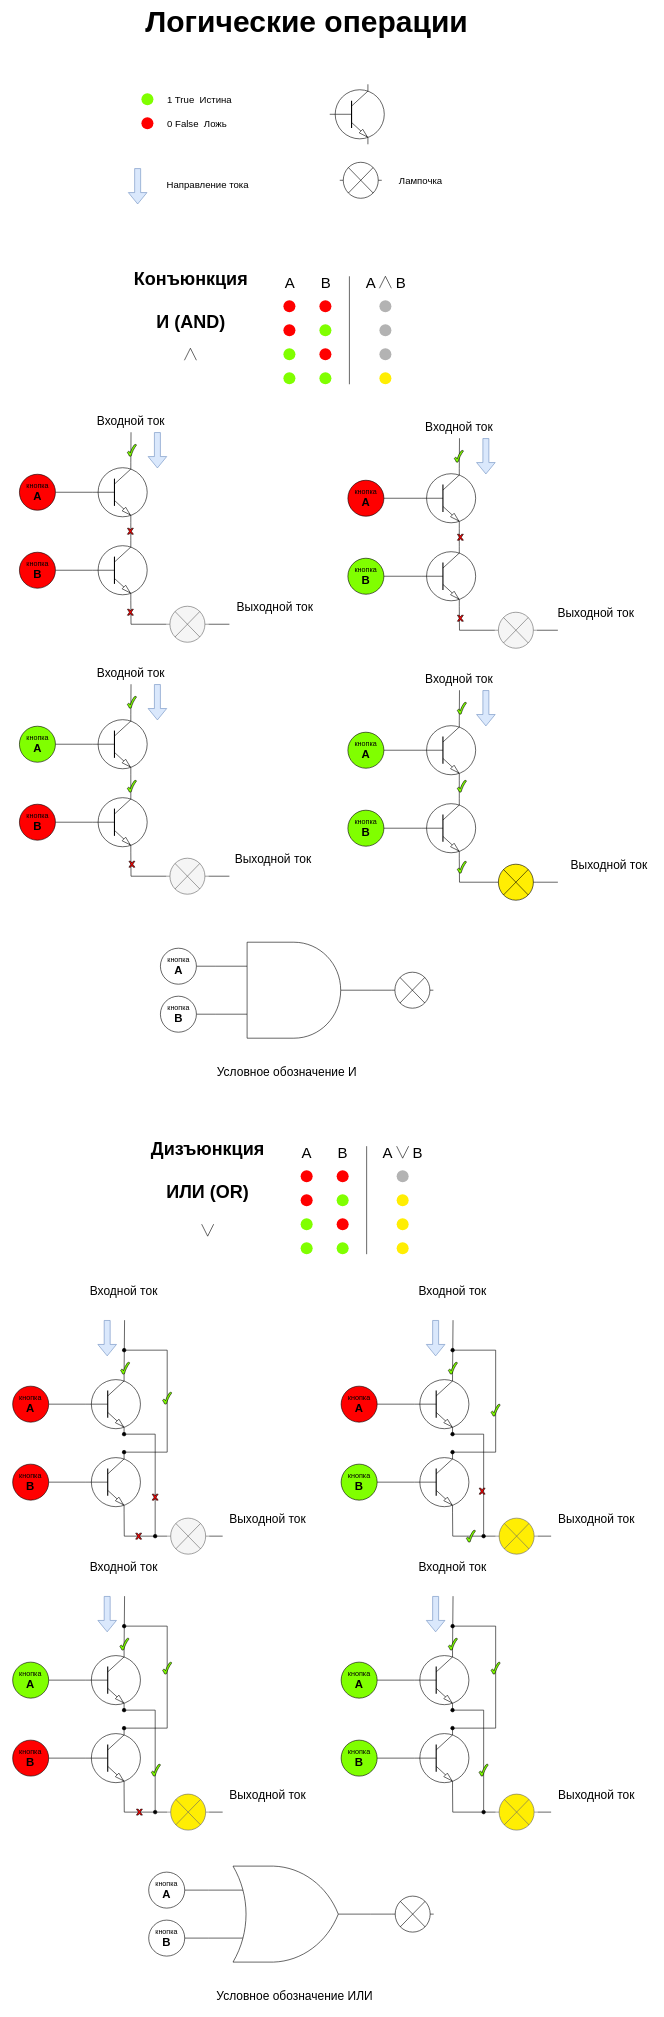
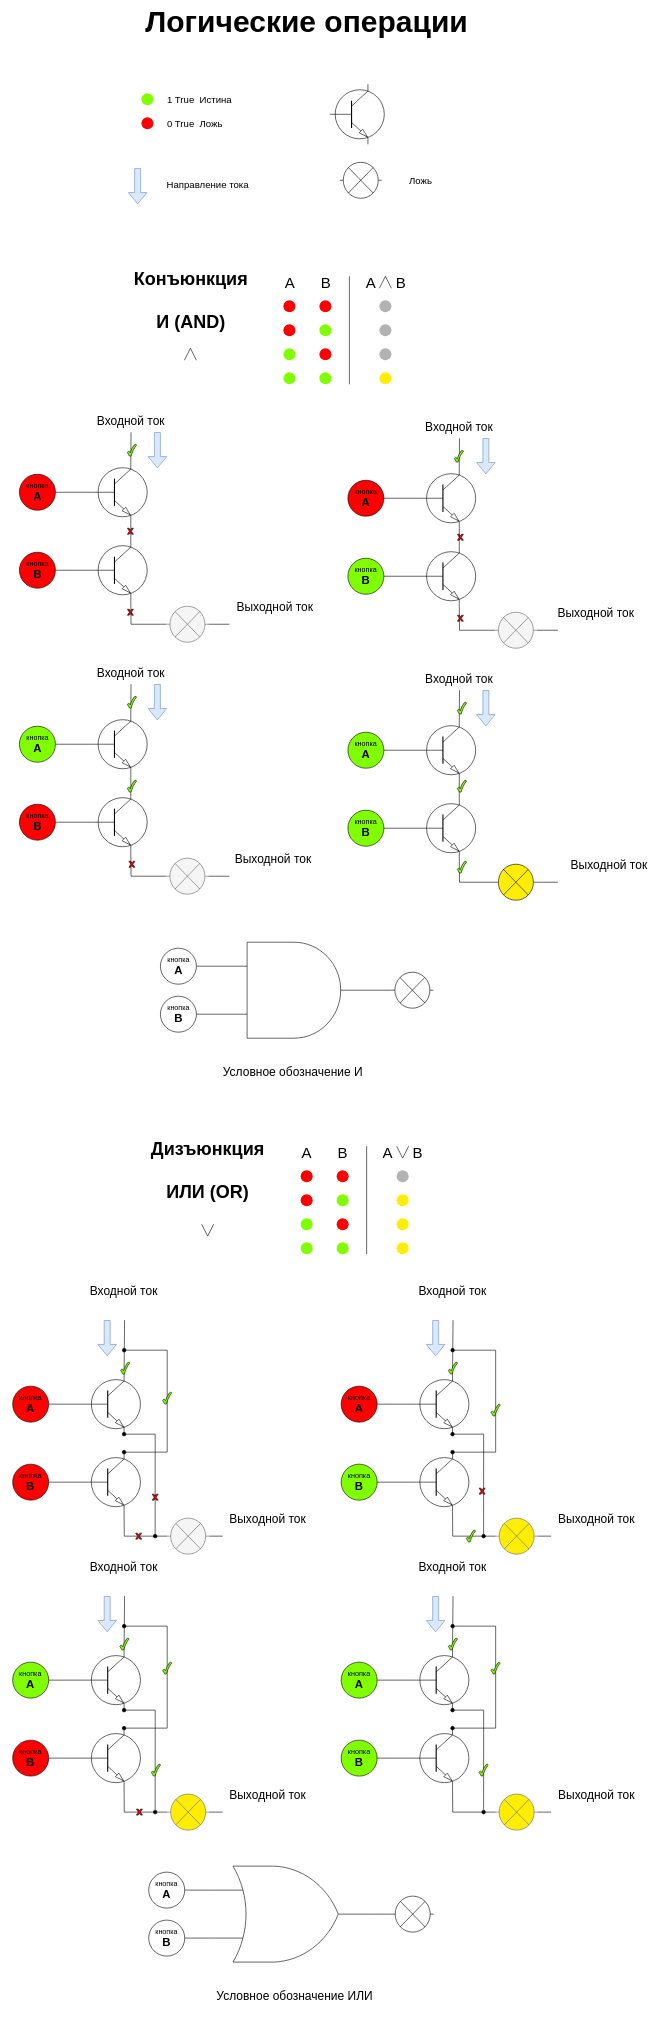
- <mxCell id="189" value="&lt;font color=&quot;#000000&quot; style=&quot;font-size: 16px;&quot;&gt;0 False&amp;nbsp; Ложь&lt;/font&gt;" style="text;html=1;align=left;verticalAlign=middle;resizable=0;points=[];autosize=1;fontColor=#80FF00;fontSize=16;" parent="1" vertex="1"><mxGeometry x="276.06" y="195" width="110" height="20" as="geometry" /></mxCell>
+ <mxCell id="189" value="&lt;font color=&quot;#000000&quot; style=&quot;font-size: 16px;&quot;&gt;0 True&amp;nbsp; Ложь&lt;/font&gt;" style="text;html=1;align=left;verticalAlign=middle;resizable=0;points=[];autosize=1;fontColor=#80FF00;fontSize=16;" parent="1" vertex="1"><mxGeometry x="276.06" y="195" width="110" height="20" as="geometry" /></mxCell>
- <mxCell id="192" value="&lt;font color=&quot;#000000&quot; style=&quot;font-size: 16px;&quot;&gt;Лампочка&lt;/font&gt;" style="text;html=1;align=center;verticalAlign=middle;resizable=0;points=[];autosize=1;fontColor=#80FF00;fontSize=16;" parent="1" vertex="1"><mxGeometry x="655.44" y="290" width="90" height="20" as="geometry" /></mxCell>
+ <mxCell id="192" value="&lt;font color=&quot;#000000&quot; style=&quot;font-size: 16px;&quot;&gt;Ложь&lt;/font&gt;" style="text;html=1;align=center;verticalAlign=middle;resizable=0;points=[];autosize=1;fontColor=#80FF00;fontSize=16;" parent="1" vertex="1"><mxGeometry x="655.44" y="290" width="90" height="20" as="geometry" /></mxCell>
- <mxCell id="200" value="&lt;font style=&quot;font-size: 20px;&quot;&gt;Условное обозначение И&lt;/font&gt;" style="text;html=1;align=center;verticalAlign=middle;resizable=0;points=[];autosize=1;fontSize=20;" parent="1" vertex="1"><mxGeometry x="351.5" y="1770" width="250" height="30" as="geometry" /></mxCell>
+ <mxCell id="200" value="&lt;font style=&quot;font-size: 20px;&quot;&gt;Условное обозначение И&lt;/font&gt;" style="text;html=1;align=center;verticalAlign=middle;resizable=0;points=[];autosize=1;fontSize=20;" parent="1" vertex="1"><mxGeometry x="361.5" y="1770" width="250" height="30" as="geometry" /></mxCell>
